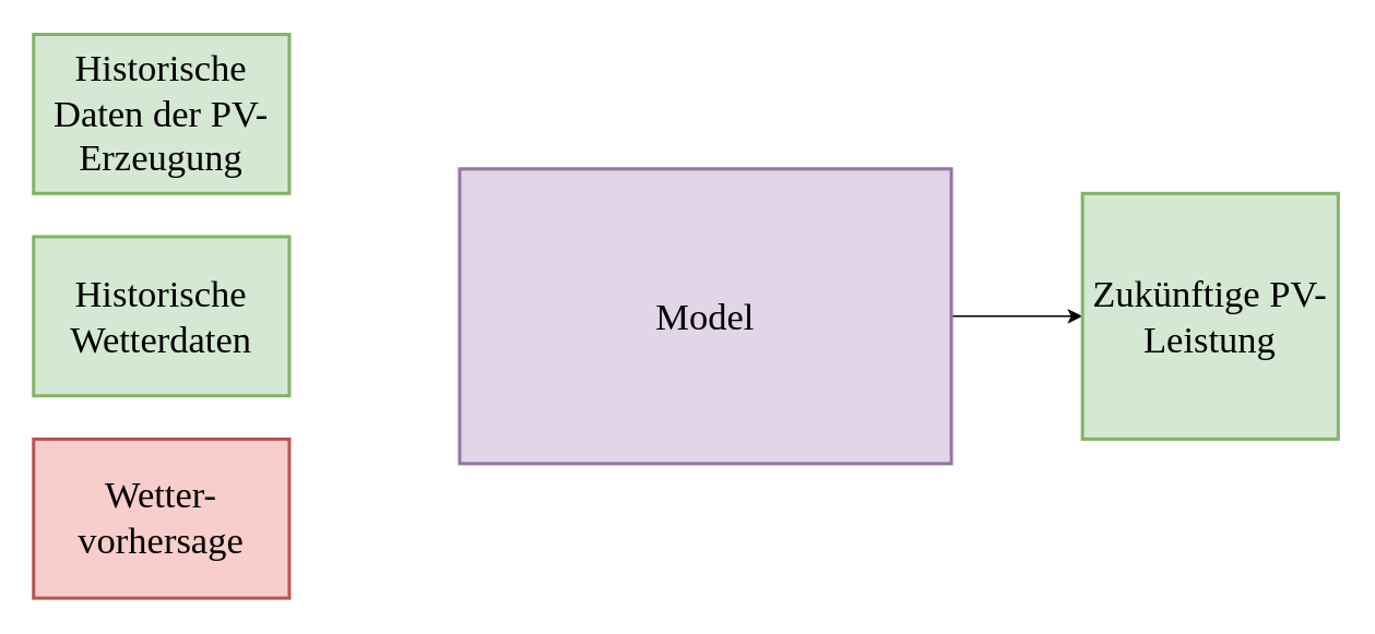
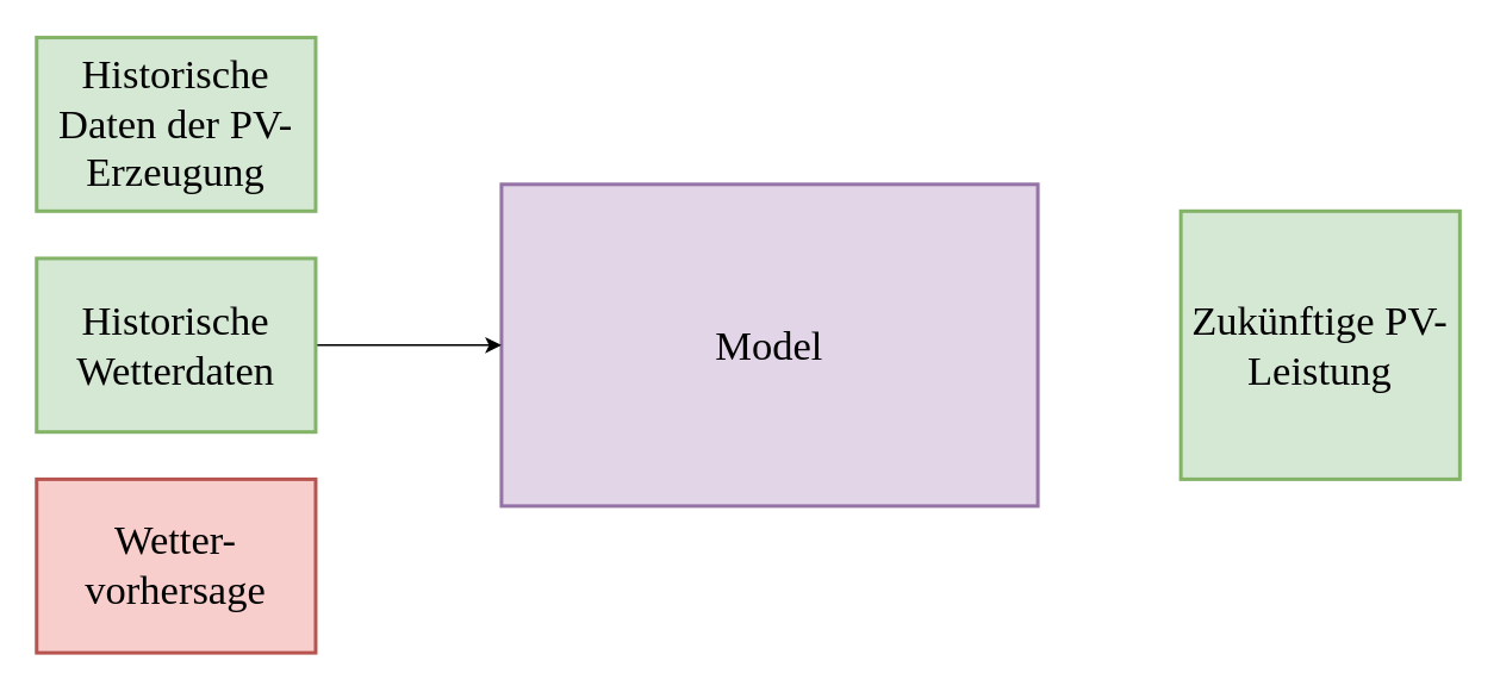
+ <mxCell id="6" style="edgeStyle=orthogonalEdgeStyle;html=1;exitX=1;exitY=0.5;exitDx=0;exitDy=0;entryX=0;entryY=0.5;entryDx=0;entryDy=0;fontSize=23;" parent="1" source="7" target="3" edge="1"><mxGeometry relative="1" as="geometry" /></mxCell>
- <mxCell id="2" style="edgeStyle=none;html=1;entryX=0;entryY=0.5;entryDx=0;entryDy=0;fontSize=23;" parent="1" source="3" target="4" edge="1"><mxGeometry relative="1" as="geometry" /></mxCell>
